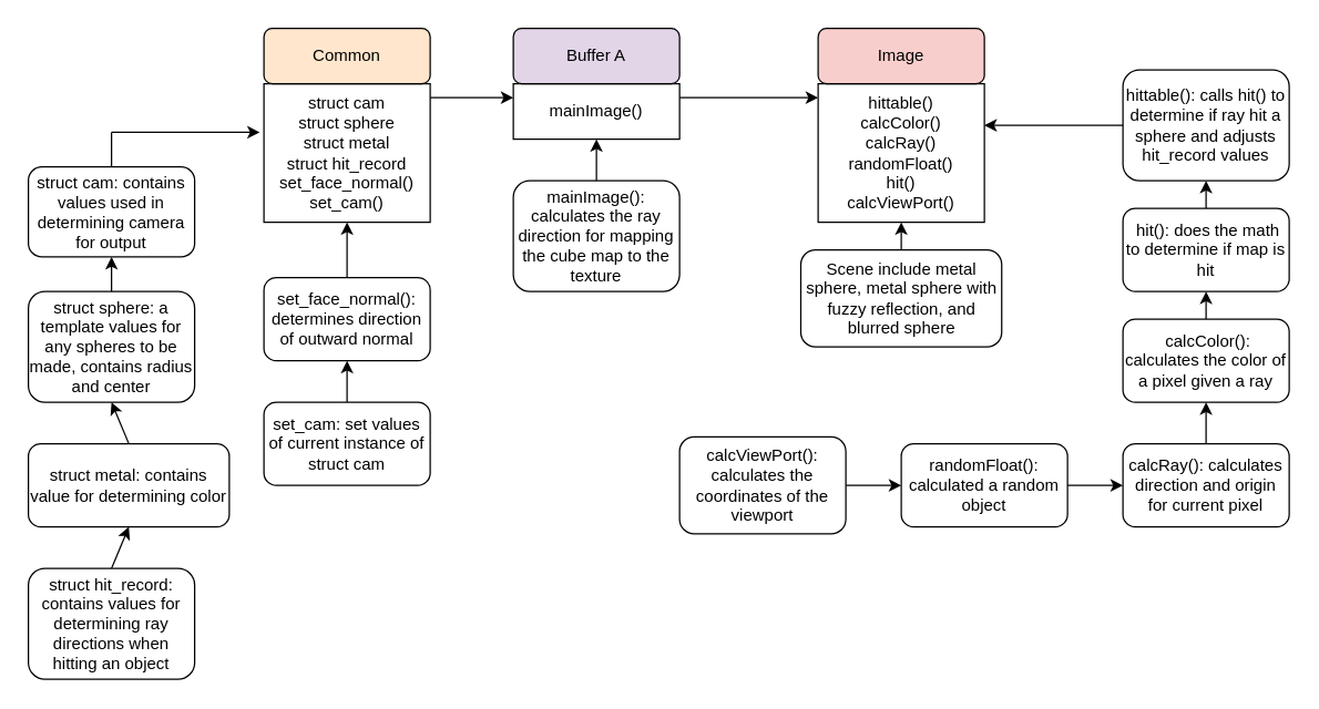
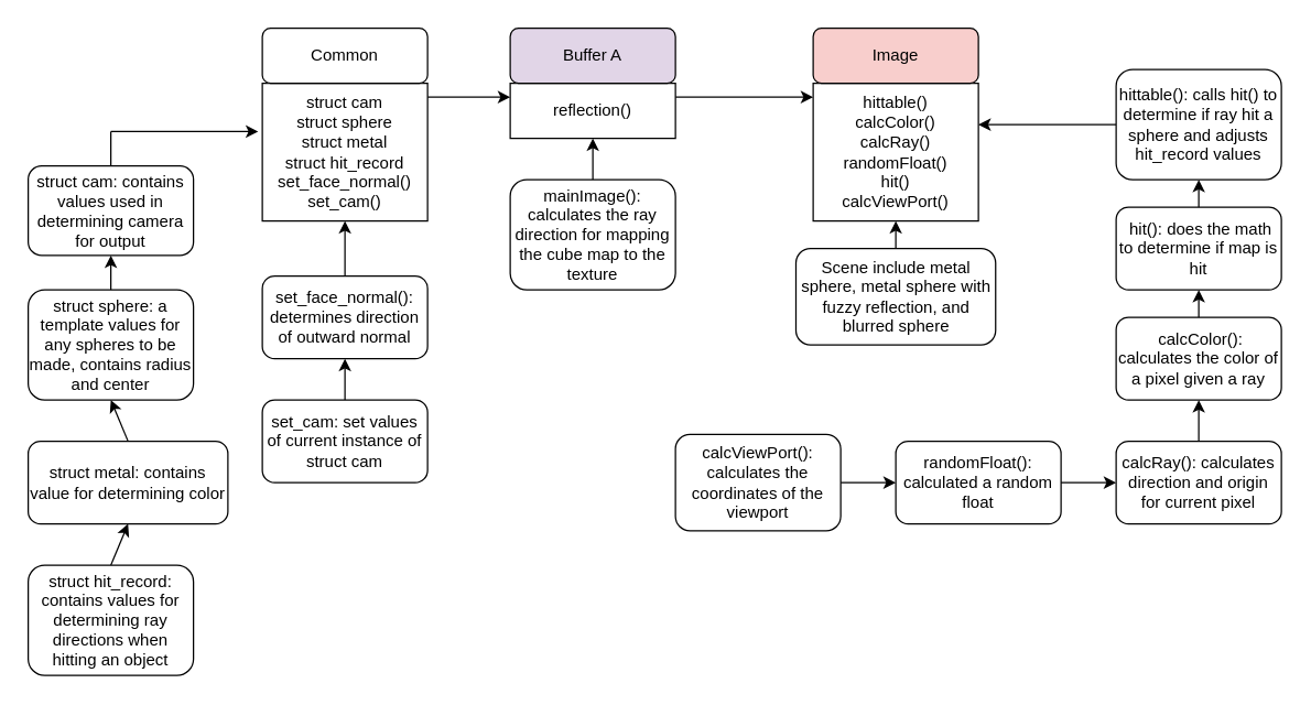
- <mxCell id="12" value="Common" style="rounded=1;whiteSpace=wrap;html=1;fillColor=#ffe6cc;" vertex="1" parent="1"><mxGeometry x="190" y="20" width="120" height="40" as="geometry" /></mxCell>
+ <mxCell id="12" value="Common" style="rounded=1;whiteSpace=wrap;html=1;" vertex="1" parent="1"><mxGeometry x="190" y="20" width="120" height="40" as="geometry" /></mxCell>
- <mxCell id="7" value="mainImage()" style="rounded=0;whiteSpace=wrap;html=1;" vertex="1" parent="1"><mxGeometry x="370" y="60" width="120" height="40" as="geometry" /></mxCell>
+ <mxCell id="7" value="reflection()" style="rounded=0;whiteSpace=wrap;html=1;" vertex="1" parent="1"><mxGeometry x="370" y="60" width="120" height="40" as="geometry" /></mxCell>
- <mxCell id="35" value="randomFloat(): calculated a random object" style="rounded=1;whiteSpace=wrap;html=1;" vertex="1" parent="1"><mxGeometry x="650" y="320" width="120" height="60" as="geometry" /></mxCell>
+ <mxCell id="35" value="randomFloat(): calculated a random float" style="rounded=1;whiteSpace=wrap;html=1;" vertex="1" parent="1"><mxGeometry x="650" y="320" width="120" height="60" as="geometry" /></mxCell>
